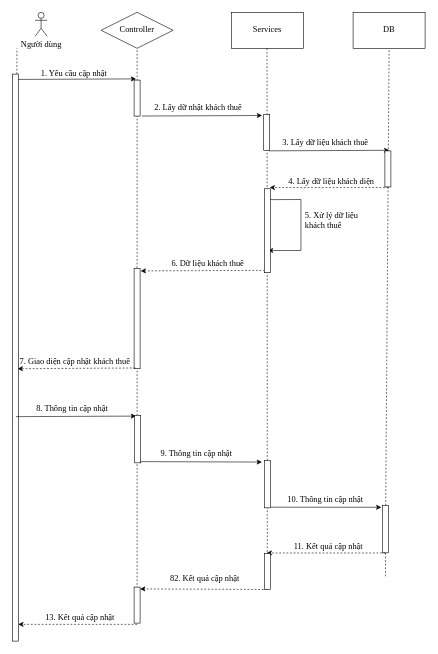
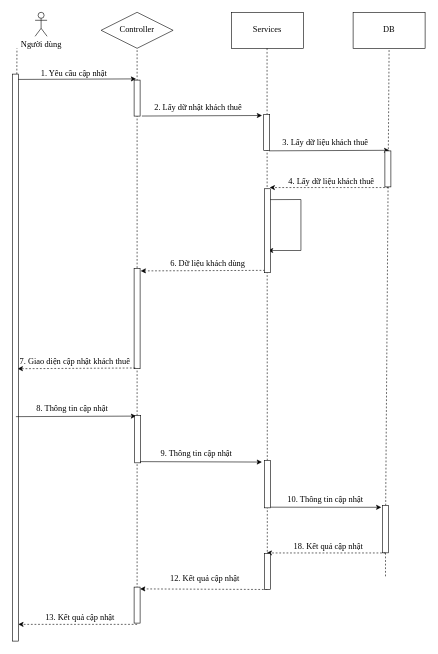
- <mxCell id="19" value="4. Lấy dữ liệu khách diện" style="text;html=1;strokeColor=none;fillColor=none;align=center;verticalAlign=middle;whiteSpace=wrap;rounded=0;fontFamily=Times New Roman;fontSize=14;" parent="1" vertex="1"><mxGeometry x="464" y="297" width="176" height="10" as="geometry" /></mxCell>
+ <mxCell id="19" value="4. Lấy dữ liệu khách thuê" style="text;html=1;strokeColor=none;fillColor=none;align=center;verticalAlign=middle;whiteSpace=wrap;rounded=0;fontFamily=Times New Roman;fontSize=14;" parent="1" vertex="1"><mxGeometry x="464" y="297" width="176" height="10" as="geometry" /></mxCell>
- <mxCell id="21" value="5. Xử lý dữ liệu khách thuê" style="text;html=1;strokeColor=none;fillColor=none;align=left;verticalAlign=middle;whiteSpace=wrap;rounded=0;fontFamily=Times New Roman;fontSize=14;" parent="1" vertex="1"><mxGeometry x="506" y="322" width="108" height="90" as="geometry" /></mxCell>
- <mxCell id="23" value="6. Dữ liệu khách thuê" style="text;html=1;strokeColor=none;fillColor=none;align=center;verticalAlign=middle;whiteSpace=wrap;rounded=0;fontFamily=Times New Roman;fontSize=14;" parent="1" vertex="1"><mxGeometry x="258" y="435" width="176" height="10" as="geometry" /></mxCell>
+ <mxCell id="23" value="6. Dữ liệu khách dùng" style="text;html=1;strokeColor=none;fillColor=none;align=center;verticalAlign=middle;whiteSpace=wrap;rounded=0;fontFamily=Times New Roman;fontSize=14;" parent="1" vertex="1"><mxGeometry x="258" y="435" width="176" height="10" as="geometry" /></mxCell>
- <mxCell id="44" value="11. Kết quả cập nhật" style="text;html=1;strokeColor=none;fillColor=none;align=center;verticalAlign=middle;whiteSpace=wrap;rounded=0;fontFamily=Times New Roman;fontSize=14;" parent="1" vertex="1"><mxGeometry x="459" y="906" width="176" height="10" as="geometry" /></mxCell>
+ <mxCell id="44" value="18. Kết quả cập nhật" style="text;html=1;strokeColor=none;fillColor=none;align=center;verticalAlign=middle;whiteSpace=wrap;rounded=0;fontFamily=Times New Roman;fontSize=14;" parent="1" vertex="1"><mxGeometry x="459" y="906" width="176" height="10" as="geometry" /></mxCell>
- <mxCell id="42" value="82. Kết quả cập nhật" style="text;html=1;strokeColor=none;fillColor=none;align=center;verticalAlign=middle;whiteSpace=wrap;rounded=0;fontFamily=Times New Roman;fontSize=14;" parent="1" vertex="1"><mxGeometry x="253" y="959" width="176" height="10" as="geometry" /></mxCell>
+ <mxCell id="42" value="12. Kết quả cập nhật" style="text;html=1;strokeColor=none;fillColor=none;align=center;verticalAlign=middle;whiteSpace=wrap;rounded=0;fontFamily=Times New Roman;fontSize=14;" parent="1" vertex="1"><mxGeometry x="253" y="959" width="176" height="10" as="geometry" /></mxCell>
